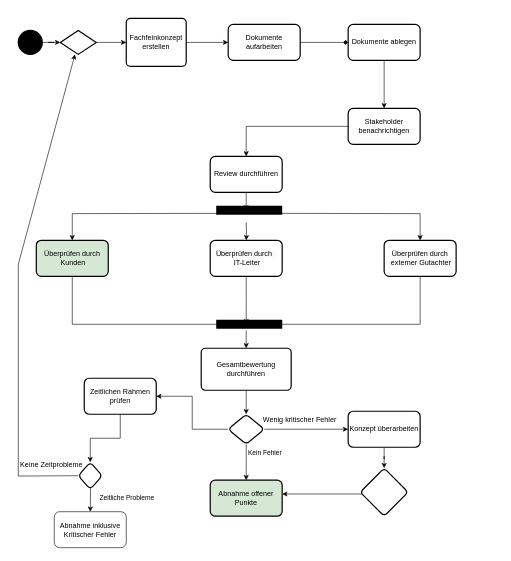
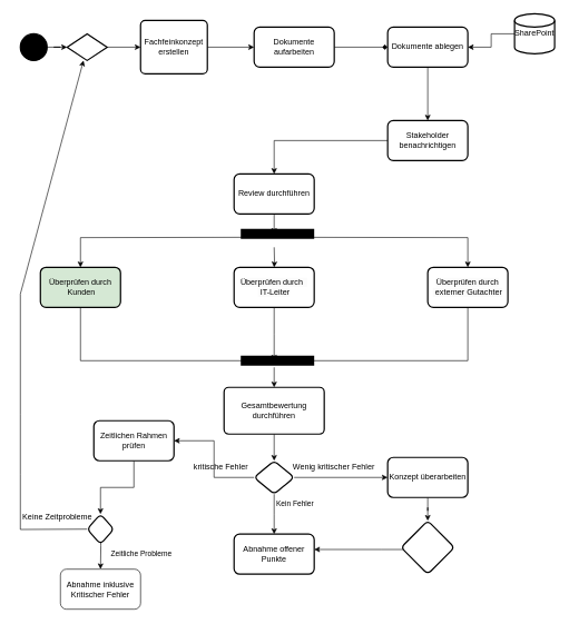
+ <mxCell id="11" value="" style="edgeStyle=orthogonalEdgeStyle;rounded=0;orthogonalLoop=1;jettySize=auto;html=1;" edge="1" parent="1" source="12" target="10"><mxGeometry relative="1" as="geometry" /></mxCell>
+ <mxCell id="12" value="SharePoint" style="strokeWidth=2;html=1;shape=mxgraph.flowchart.database;whiteSpace=wrap;" vertex="1" parent="1"><mxGeometry x="770" y="20" width="60" height="60" as="geometry" /></mxCell>
+ <mxCell id="49" value="kritische Fehler" style="text;html=1;align=center;verticalAlign=middle;resizable=0;points=[];autosize=1;strokeColor=none;fillColor=none;" vertex="1" parent="1"><mxGeometry x="280" y="685" width="100" height="30" as="geometry" /></mxCell>
- <mxCell id="43" value="Abnahme offener Punkte" style="whiteSpace=wrap;html=1;rounded=1;arcSize=14;strokeWidth=2;fillColor=#d5e8d4;" vertex="1" parent="1"><mxGeometry x="350" y="800" width="120" height="60" as="geometry" /></mxCell>
+ <mxCell id="43" value="Abnahme offener Punkte" style="whiteSpace=wrap;html=1;rounded=1;arcSize=14;strokeWidth=2;" vertex="1" parent="1"><mxGeometry x="350" y="800" width="120" height="60" as="geometry" /></mxCell>
